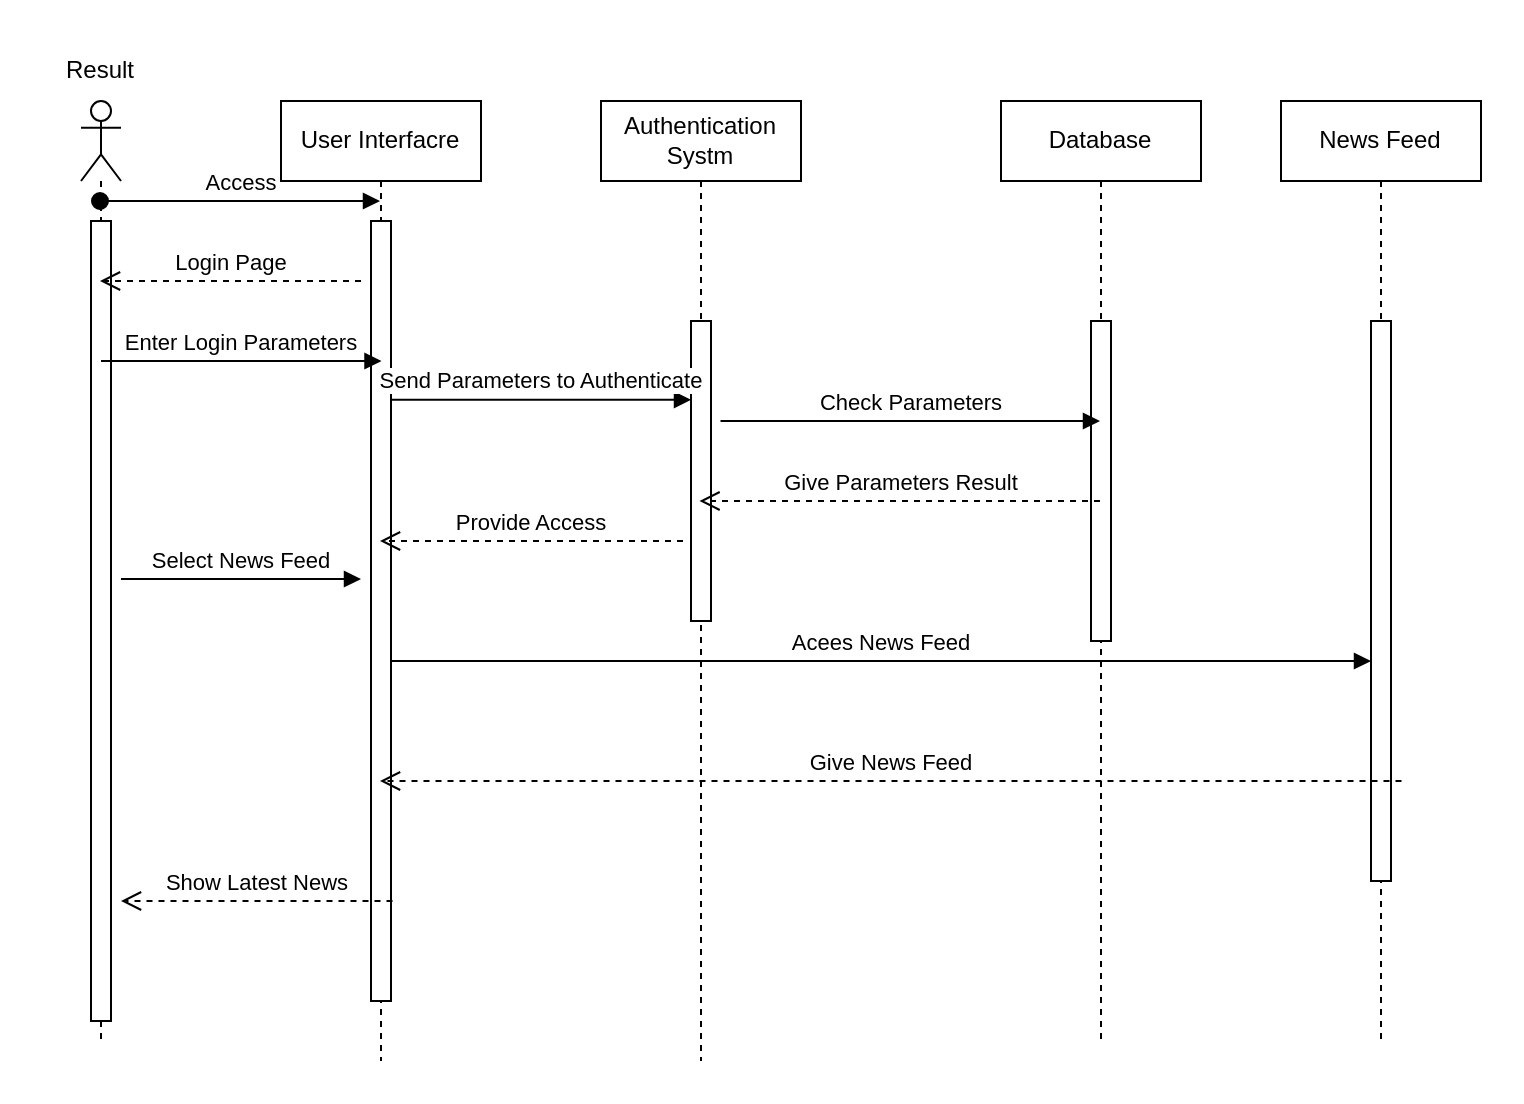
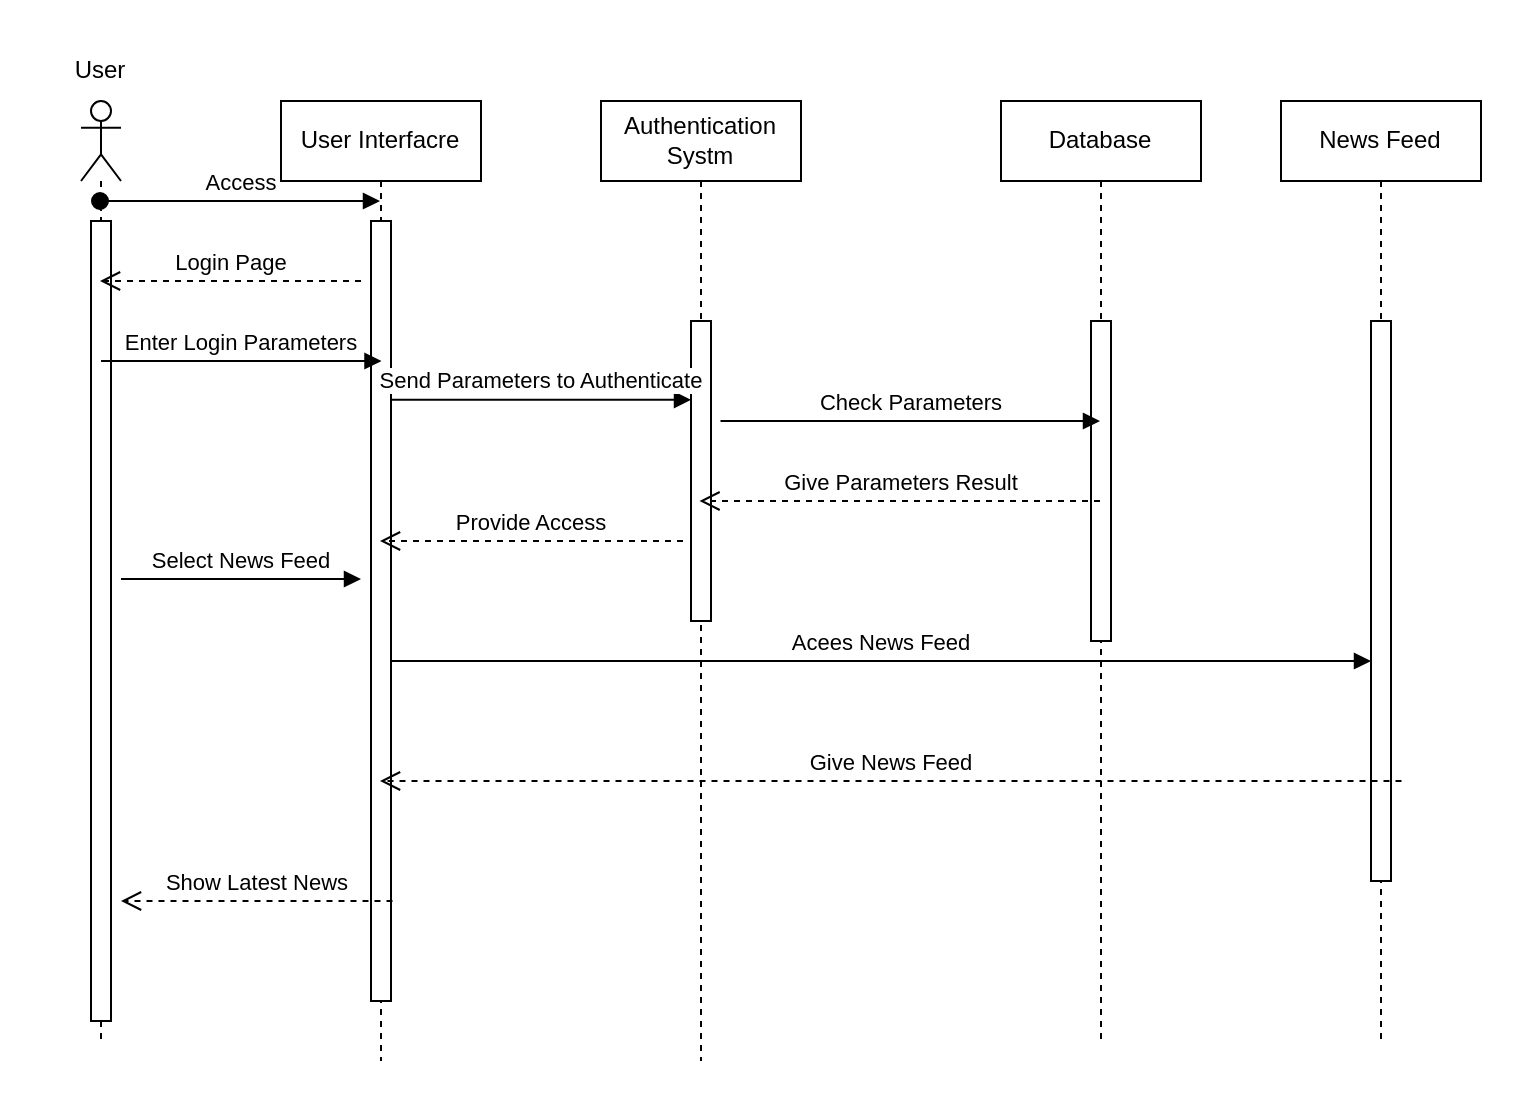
- <mxCell id="12" value="Result" style="text;html=1;align=center;verticalAlign=middle;whiteSpace=wrap;rounded=0;" vertex="1" parent="1"><mxGeometry x="20" y="20" width="60" height="30" as="geometry" /></mxCell>
+ <mxCell id="12" value="User" style="text;html=1;align=center;verticalAlign=middle;whiteSpace=wrap;rounded=0;" vertex="1" parent="1"><mxGeometry x="20" y="20" width="60" height="30" as="geometry" /></mxCell>
